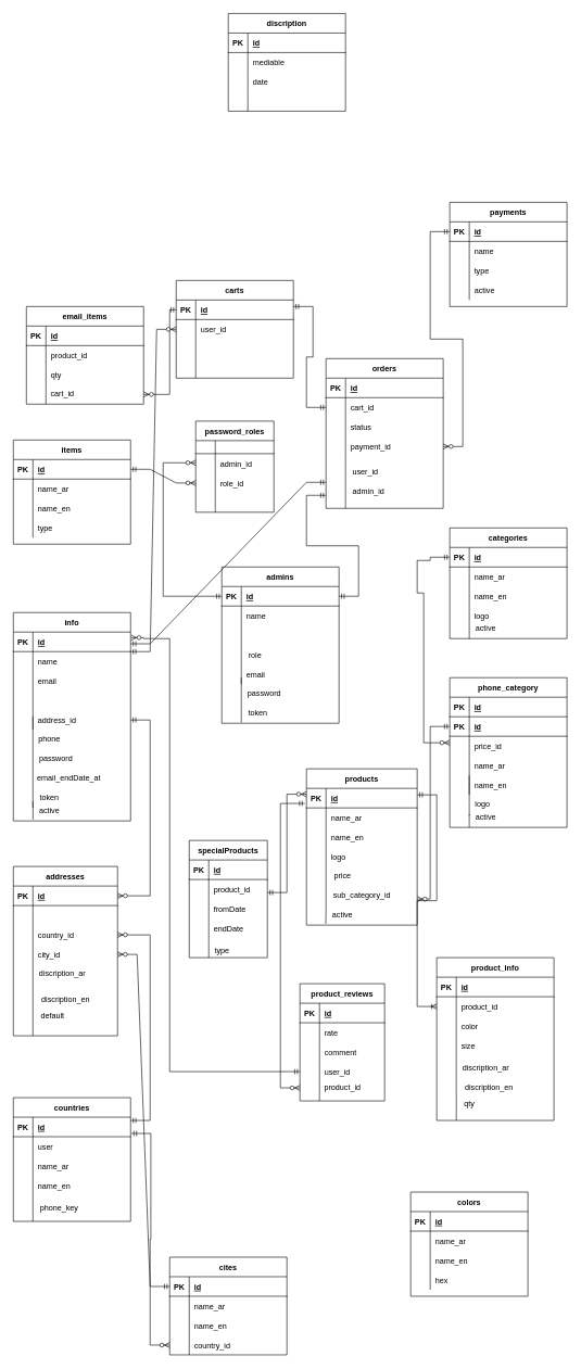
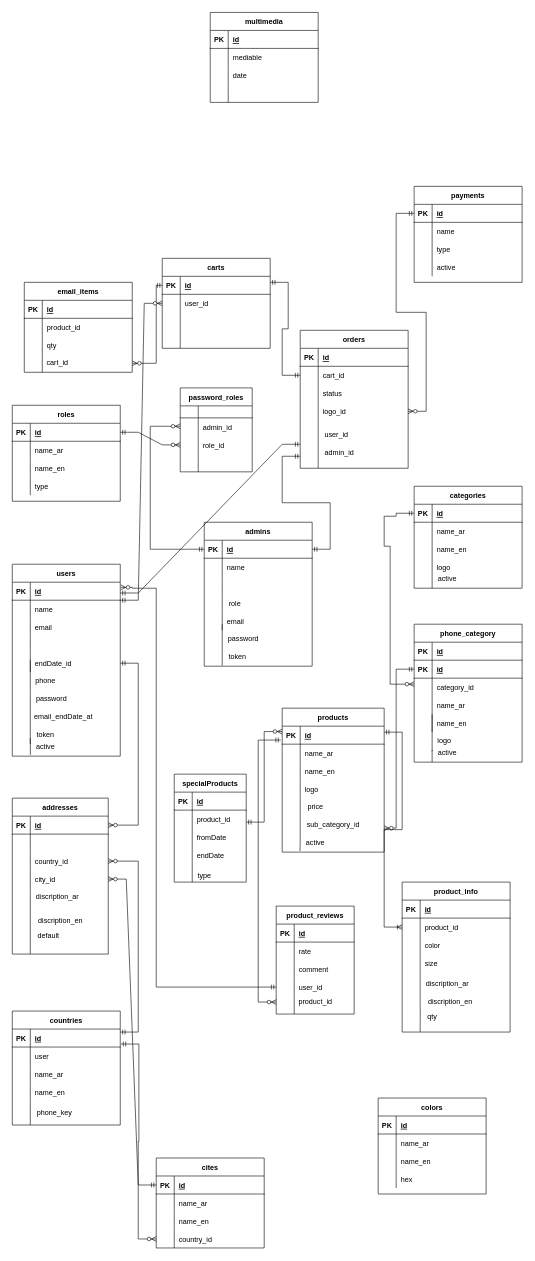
- <mxCell id="291" value="discription" style="shape=table;startSize=30;container=1;collapsible=1;childLayout=tableLayout;fixedRows=1;rowLines=0;fontStyle=1;align=center;resizeLast=1;" parent="1" vertex="1"><mxGeometry x="350" y="20" width="180" height="150" as="geometry" /></mxCell>
+ <mxCell id="291" value="multimedia" style="shape=table;startSize=30;container=1;collapsible=1;childLayout=tableLayout;fixedRows=1;rowLines=0;fontStyle=1;align=center;resizeLast=1;" parent="1" vertex="1"><mxGeometry x="350" y="20" width="180" height="150" as="geometry" /></mxCell>
- <mxCell id="170" value="payment_id" style="shape=partialRectangle;connectable=0;fillColor=none;top=0;left=0;bottom=0;right=0;align=left;spacingLeft=6;overflow=hidden;" parent="168" vertex="1"><mxGeometry x="30" width="150" height="30" as="geometry"><mxRectangle width="150" height="30" as="alternateBounds" /></mxGeometry></mxCell>
+ <mxCell id="170" value="logo_id" style="shape=partialRectangle;connectable=0;fillColor=none;top=0;left=0;bottom=0;right=0;align=left;spacingLeft=6;overflow=hidden;" parent="168" vertex="1"><mxGeometry x="30" width="150" height="30" as="geometry"><mxRectangle width="150" height="30" as="alternateBounds" /></mxGeometry></mxCell>
- <mxCell id="226" value="items" style="shape=table;startSize=30;container=1;collapsible=1;childLayout=tableLayout;fixedRows=1;rowLines=0;fontStyle=1;align=center;resizeLast=1;" parent="1" vertex="1"><mxGeometry y="675" width="180" height="160" as="geometry" x="20" /></mxCell>
+ <mxCell id="226" value="roles" style="shape=table;startSize=30;container=1;collapsible=1;childLayout=tableLayout;fixedRows=1;rowLines=0;fontStyle=1;align=center;resizeLast=1;" parent="1" vertex="1"><mxGeometry y="675" width="180" height="160" as="geometry" x="20" /></mxCell>
- <mxCell id="2" value="info" style="shape=table;startSize=30;container=1;collapsible=1;childLayout=tableLayout;fixedRows=1;rowLines=0;fontStyle=1;align=center;resizeLast=1;" parent="1" vertex="1"><mxGeometry y="940" width="180" height="320" as="geometry" x="20" /></mxCell>
+ <mxCell id="2" value="users" style="shape=table;startSize=30;container=1;collapsible=1;childLayout=tableLayout;fixedRows=1;rowLines=0;fontStyle=1;align=center;resizeLast=1;" parent="1" vertex="1"><mxGeometry y="940" width="180" height="320" as="geometry" x="20" /></mxCell>
- <mxCell id="17" value="address_id" style="shape=partialRectangle;connectable=0;fillColor=none;top=0;left=0;bottom=0;right=0;align=left;spacingLeft=6;overflow=hidden;" parent="15" vertex="1"><mxGeometry x="30" width="150" height="30" as="geometry"><mxRectangle width="150" height="30" as="alternateBounds" /></mxGeometry></mxCell>
+ <mxCell id="17" value="endDate_id" style="shape=partialRectangle;connectable=0;fillColor=none;top=0;left=0;bottom=0;right=0;align=left;spacingLeft=6;overflow=hidden;" parent="15" vertex="1"><mxGeometry x="30" width="150" height="30" as="geometry"><mxRectangle width="150" height="30" as="alternateBounds" /></mxGeometry></mxCell>
- <mxCell id="147" value="price_id" style="shape=partialRectangle;connectable=0;fillColor=none;top=0;left=0;bottom=0;right=0;align=left;spacingLeft=6;overflow=hidden;" parent="145" vertex="1"><mxGeometry x="30" width="150" height="30" as="geometry"><mxRectangle width="150" height="30" as="alternateBounds" /></mxGeometry></mxCell>
+ <mxCell id="147" value="category_id" style="shape=partialRectangle;connectable=0;fillColor=none;top=0;left=0;bottom=0;right=0;align=left;spacingLeft=6;overflow=hidden;" parent="145" vertex="1"><mxGeometry x="30" width="150" height="30" as="geometry"><mxRectangle width="150" height="30" as="alternateBounds" /></mxGeometry></mxCell>
